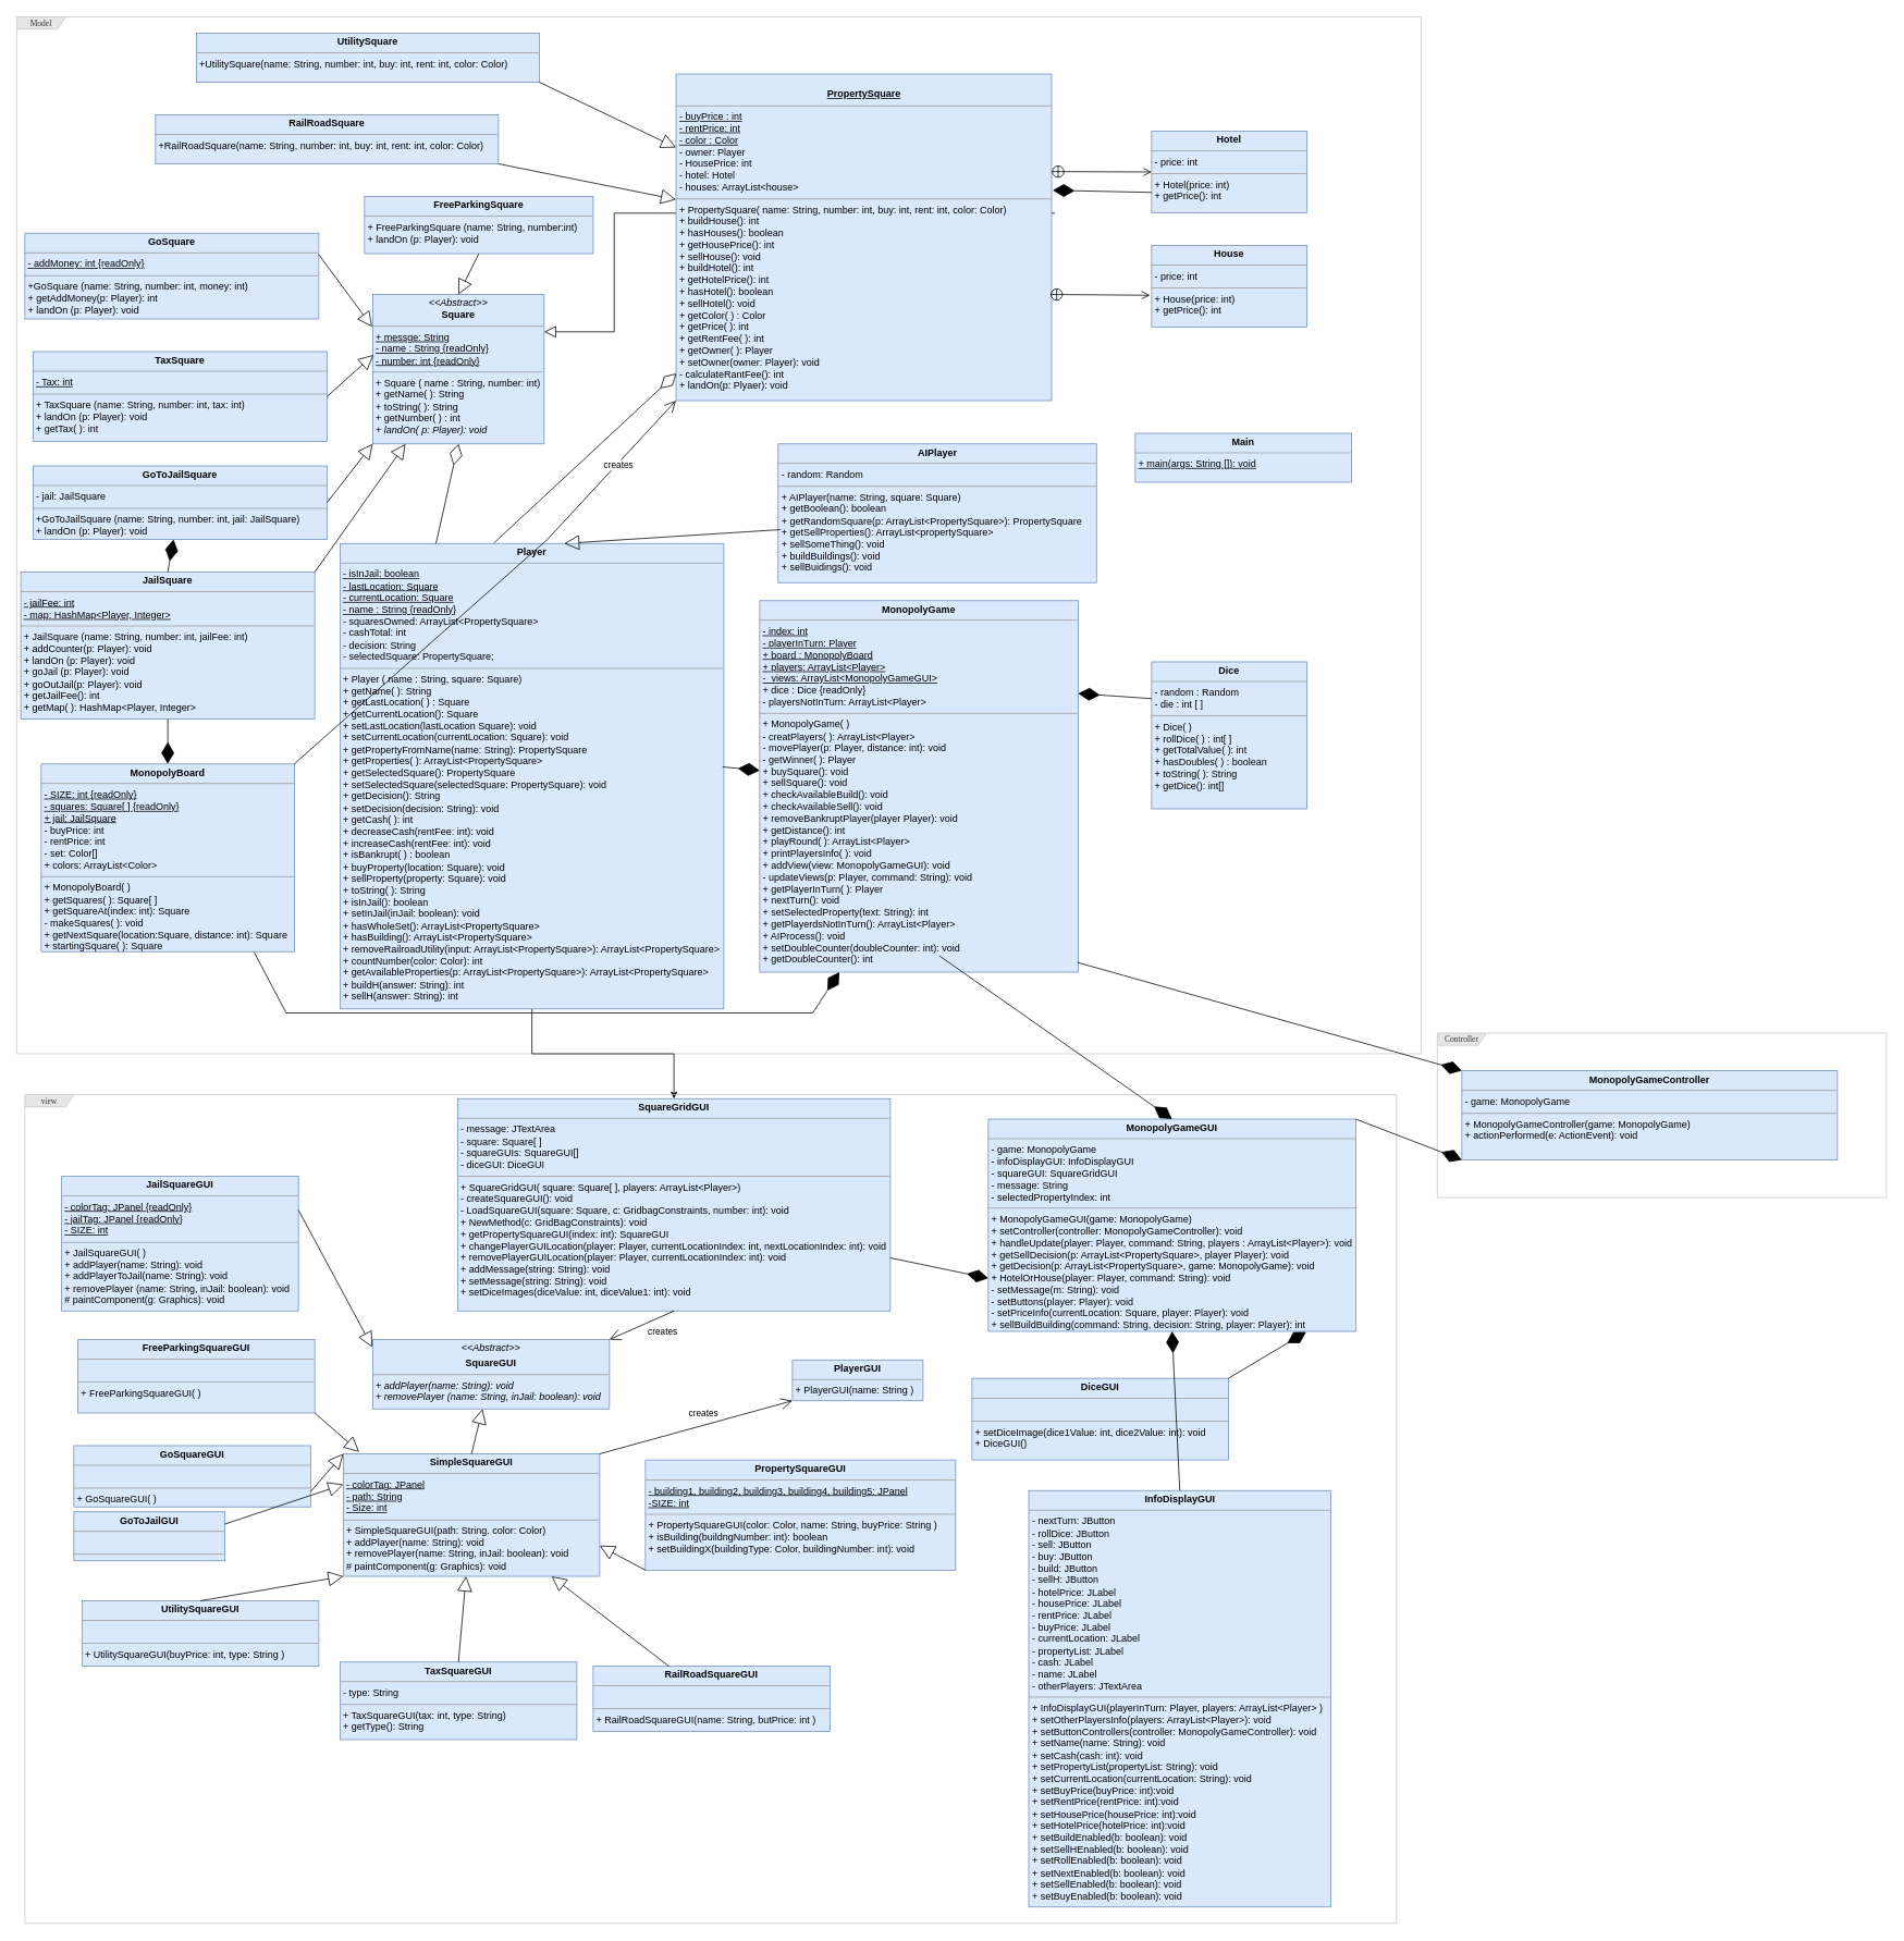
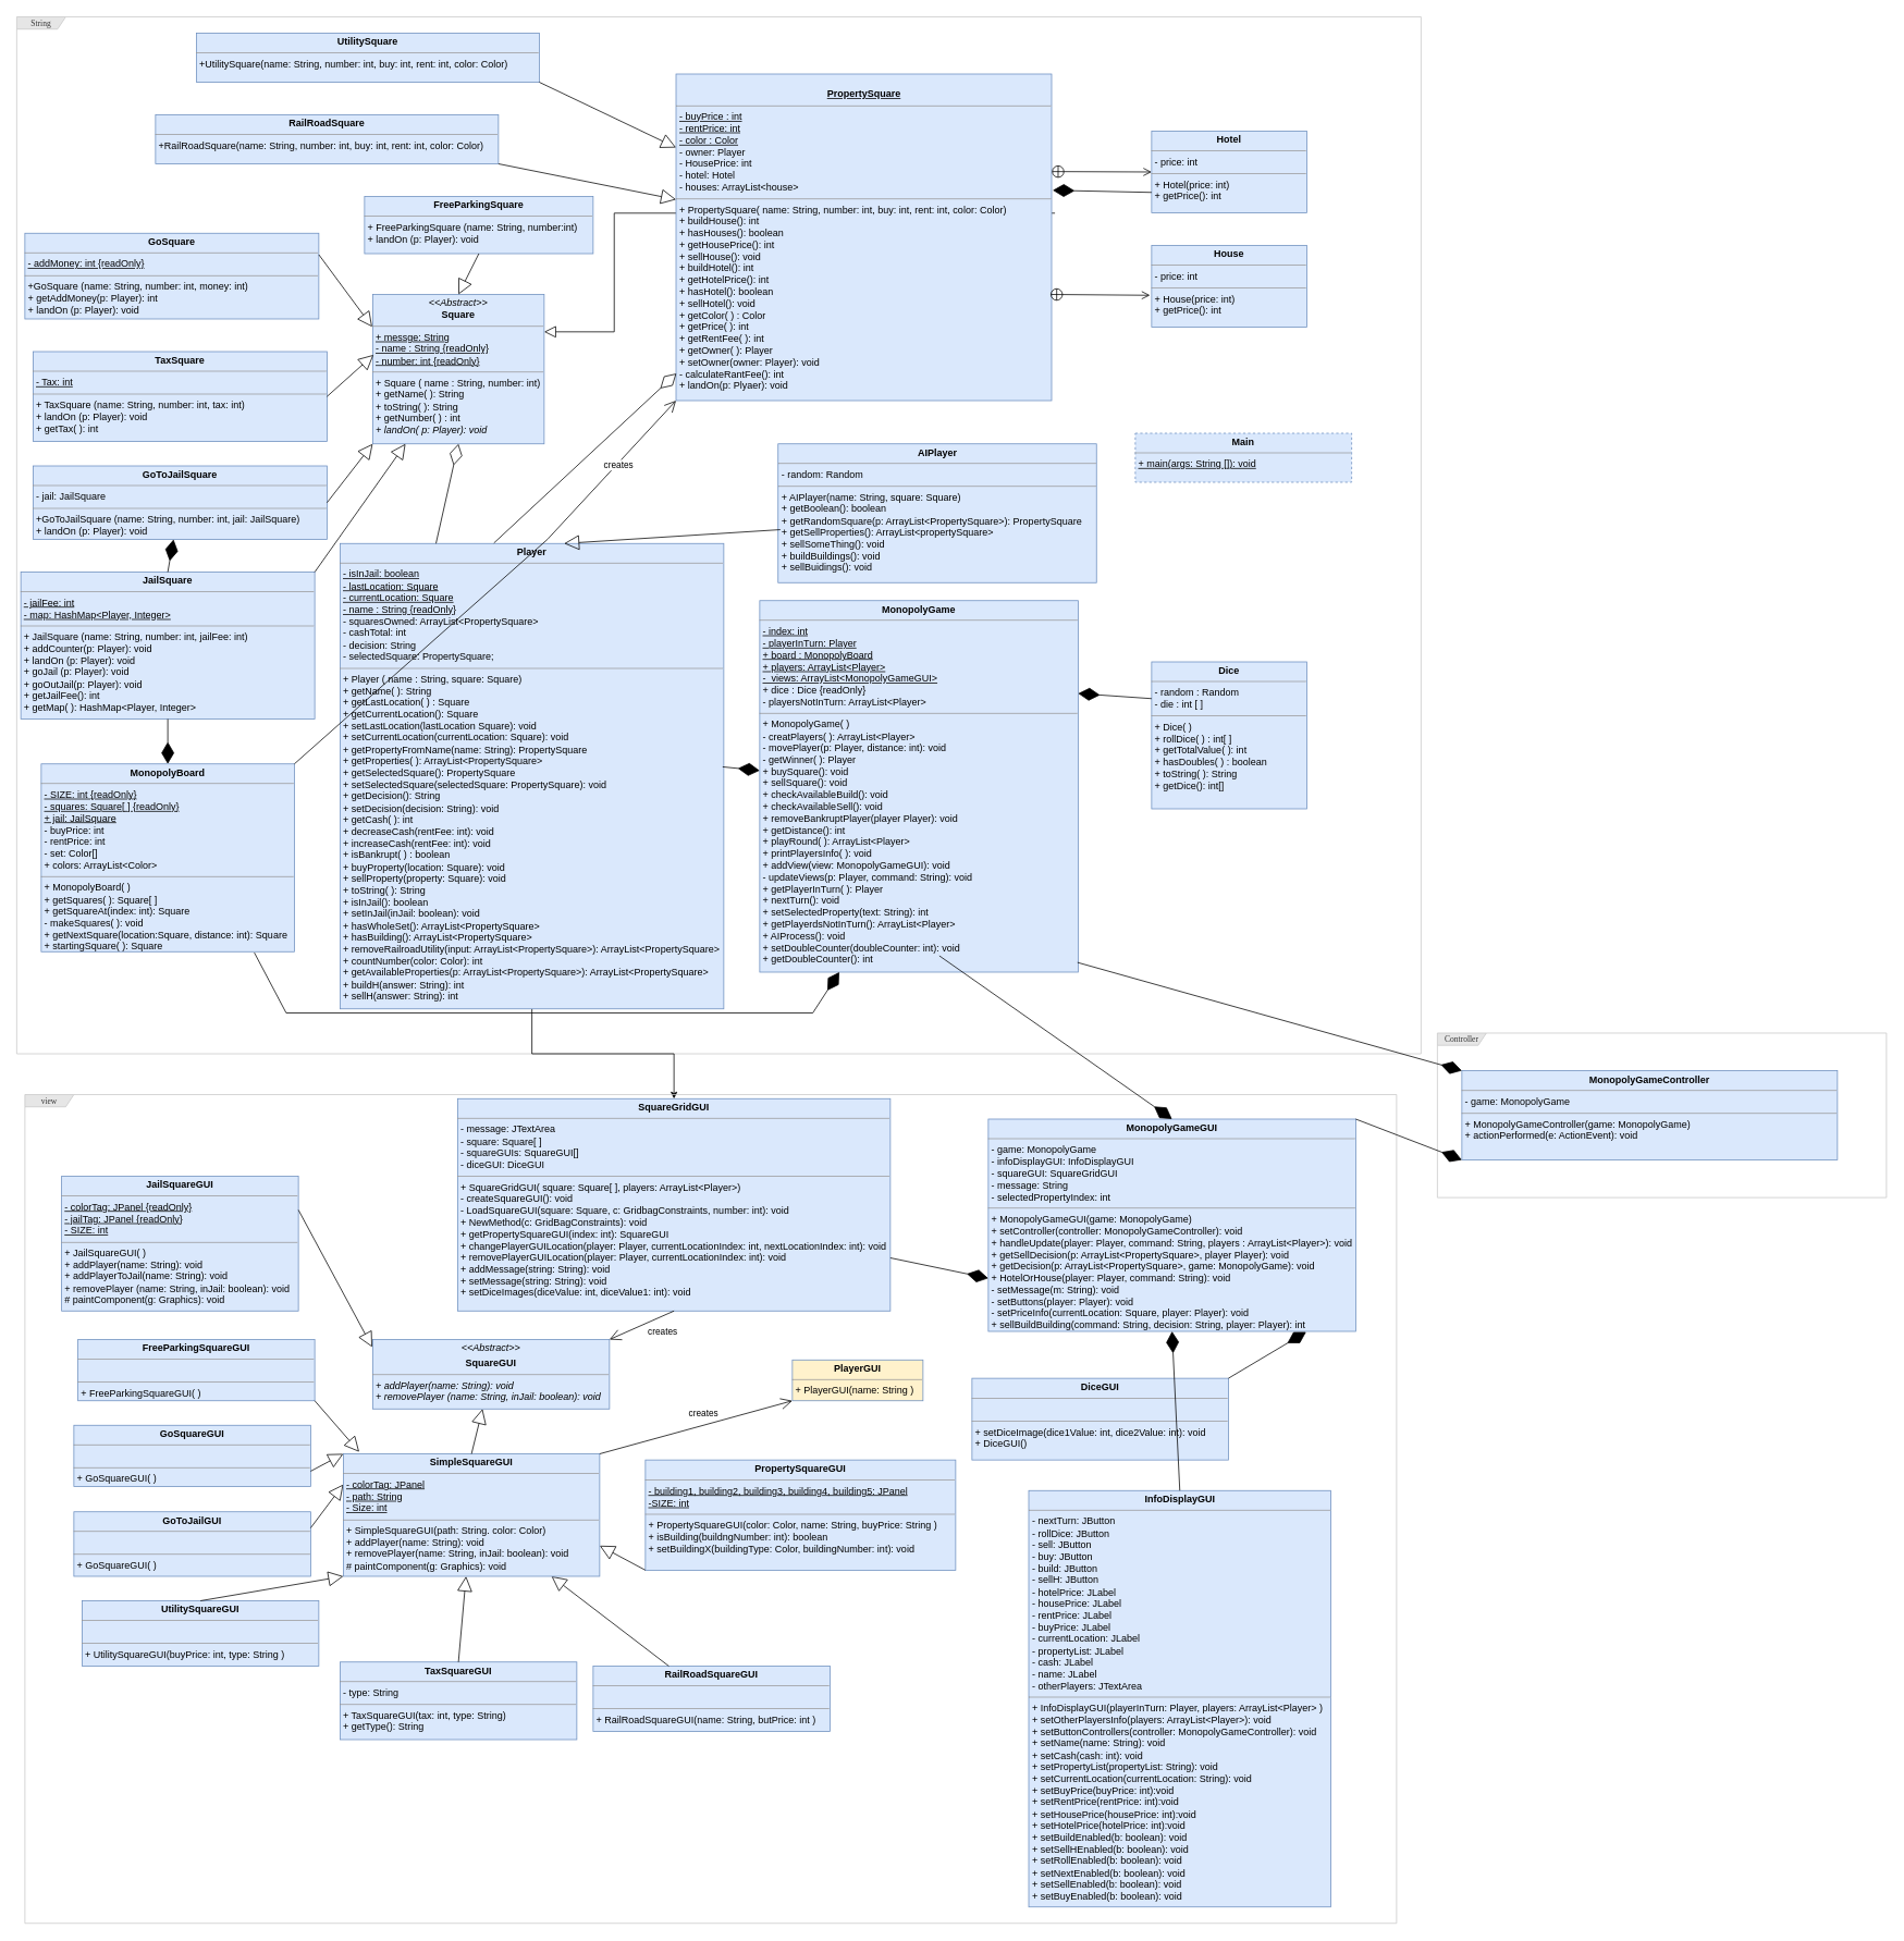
- <mxCell id="2" value="Model" style="shape=umlFrame;whiteSpace=wrap;html=1;rounded=0;shadow=0;comic=0;labelBackgroundColor=none;strokeWidth=1;fontFamily=Verdana;fontSize=10;align=center;fillColor=#E6E6E6;fontColor=#333333;strokeColor=#C9C9C9;width=60;height=15;" parent="1" vertex="1"><mxGeometry x="20" y="20" width="1720" height="1270" as="geometry" /></mxCell>
+ <mxCell id="2" value="String" style="shape=umlFrame;whiteSpace=wrap;html=1;rounded=0;shadow=0;comic=0;labelBackgroundColor=none;strokeWidth=1;fontFamily=Verdana;fontSize=10;align=center;fillColor=#E6E6E6;fontColor=#333333;strokeColor=#C9C9C9;width=60;height=15;" parent="1" vertex="1"><mxGeometry x="20" y="20" width="1720" height="1270" as="geometry" /></mxCell>
- <mxCell id="20" value="&lt;p style=&quot;margin: 0px ; margin-top: 4px ; text-align: center&quot;&gt;&lt;b&gt;Main&lt;/b&gt;&lt;br&gt;&lt;/p&gt;&lt;hr size=&quot;1&quot;&gt;&lt;p style=&quot;margin: 0px ; margin-left: 4px&quot;&gt;&lt;span&gt;&lt;u&gt;+ main(args: String []): void&lt;/u&gt;&lt;/span&gt;&lt;br&gt;&lt;/p&gt;" style="verticalAlign=top;align=left;overflow=fill;fontSize=12;fontFamily=Helvetica;html=1;fillColor=#dae8fc;strokeColor=#6c8ebf;" parent="1" vertex="1"><mxGeometry x="1390" y="530" width="265" height="60" as="geometry" /></mxCell>
+ <mxCell id="20" value="&lt;p style=&quot;margin: 0px ; margin-top: 4px ; text-align: center&quot;&gt;&lt;b&gt;Main&lt;/b&gt;&lt;br&gt;&lt;/p&gt;&lt;hr size=&quot;1&quot;&gt;&lt;p style=&quot;margin: 0px ; margin-left: 4px&quot;&gt;&lt;span&gt;&lt;u&gt;+ main(args: String []): void&lt;/u&gt;&lt;/span&gt;&lt;br&gt;&lt;/p&gt;" style="verticalAlign=top;align=left;overflow=fill;fontSize=12;fontFamily=Helvetica;html=1;fillColor=#dae8fc;strokeColor=#6c8ebf;dashed=1;" parent="1" vertex="1"><mxGeometry x="1390" y="530" width="265" height="60" as="geometry" /></mxCell>
- <mxCell id="34" value="&lt;p style=&quot;margin: 0px ; margin-top: 4px ; text-align: center&quot;&gt;&lt;b&gt;FreeParkingSquareGUI&lt;/b&gt;&lt;/p&gt;&lt;hr size=&quot;1&quot;&gt;&lt;p style=&quot;margin: 0px ; margin-left: 4px&quot;&gt;&lt;br&gt;&lt;/p&gt;&lt;hr size=&quot;1&quot;&gt;&lt;p style=&quot;margin: 0px ; margin-left: 4px&quot;&gt;+ FreeParkingSquareGUI( )&lt;/p&gt;" style="verticalAlign=top;align=left;overflow=fill;fontSize=12;fontFamily=Helvetica;html=1;fillColor=#dae8fc;strokeColor=#6c8ebf;" parent="1" vertex="1"><mxGeometry x="95" y="1640" width="290" height="90" as="geometry" /></mxCell>
+ <mxCell id="34" value="&lt;p style=&quot;margin: 0px ; margin-top: 4px ; text-align: center&quot;&gt;&lt;b&gt;FreeParkingSquareGUI&lt;/b&gt;&lt;/p&gt;&lt;hr size=&quot;1&quot;&gt;&lt;p style=&quot;margin: 0px ; margin-left: 4px&quot;&gt;&lt;br&gt;&lt;/p&gt;&lt;hr size=&quot;1&quot;&gt;&lt;p style=&quot;margin: 0px ; margin-left: 4px&quot;&gt;+ FreeParkingSquareGUI( )&lt;/p&gt;" style="verticalAlign=top;align=left;overflow=fill;fontSize=12;fontFamily=Helvetica;html=1;fillColor=#dae8fc;strokeColor=#6c8ebf;" parent="1" vertex="1"><mxGeometry x="95" y="1640" width="290" height="75" as="geometry" /></mxCell>
- <mxCell id="41" value="&lt;p style=&quot;margin: 0px ; margin-top: 4px ; text-align: center&quot;&gt;&lt;b&gt;PlayerGUI&lt;/b&gt;&lt;/p&gt;&lt;hr size=&quot;1&quot;&gt;&lt;p style=&quot;margin: 0px ; margin-left: 4px&quot;&gt;+ PlayerGUI(name: String )&lt;/p&gt;" style="verticalAlign=top;align=left;overflow=fill;fontSize=12;fontFamily=Helvetica;html=1;fillColor=#dae8fc;strokeColor=#6c8ebf;" parent="1" vertex="1"><mxGeometry x="970" y="1665" width="160" height="50" as="geometry" /></mxCell>
+ <mxCell id="41" value="&lt;p style=&quot;margin: 0px ; margin-top: 4px ; text-align: center&quot;&gt;&lt;b&gt;PlayerGUI&lt;/b&gt;&lt;/p&gt;&lt;hr size=&quot;1&quot;&gt;&lt;p style=&quot;margin: 0px ; margin-left: 4px&quot;&gt;+ PlayerGUI(name: String )&lt;/p&gt;" style="verticalAlign=top;align=left;overflow=fill;fontSize=12;fontFamily=Helvetica;html=1;fillColor=#fff2cc;strokeColor=#6c8ebf;" parent="1" vertex="1"><mxGeometry x="970" y="1665" width="160" height="50" as="geometry" /></mxCell>
- <mxCell id="35" value="&lt;p style=&quot;margin: 0px ; margin-top: 4px ; text-align: center&quot;&gt;&lt;b&gt;GoSquareGUI&lt;/b&gt;&lt;/p&gt;&lt;hr size=&quot;1&quot;&gt;&lt;p style=&quot;margin: 0px ; margin-left: 4px&quot;&gt;&lt;br&gt;&lt;/p&gt;&lt;hr size=&quot;1&quot;&gt;&lt;p style=&quot;margin: 0px ; margin-left: 4px&quot;&gt;+ GoSquareGUI( )&lt;/p&gt;&lt;p style=&quot;margin: 0px ; margin-left: 4px&quot;&gt;&lt;br&gt;&lt;/p&gt;" style="verticalAlign=top;align=left;overflow=fill;fontSize=12;fontFamily=Helvetica;html=1;fillColor=#dae8fc;strokeColor=#6c8ebf;" parent="1" vertex="1"><mxGeometry x="90" y="1770" width="290" height="75" as="geometry" /></mxCell>
+ <mxCell id="35" value="&lt;p style=&quot;margin: 0px ; margin-top: 4px ; text-align: center&quot;&gt;&lt;b&gt;GoSquareGUI&lt;/b&gt;&lt;/p&gt;&lt;hr size=&quot;1&quot;&gt;&lt;p style=&quot;margin: 0px ; margin-left: 4px&quot;&gt;&lt;br&gt;&lt;/p&gt;&lt;hr size=&quot;1&quot;&gt;&lt;p style=&quot;margin: 0px ; margin-left: 4px&quot;&gt;+ GoSquareGUI( )&lt;/p&gt;&lt;p style=&quot;margin: 0px ; margin-left: 4px&quot;&gt;&lt;br&gt;&lt;/p&gt;" style="verticalAlign=top;align=left;overflow=fill;fontSize=12;fontFamily=Helvetica;html=1;fillColor=#dae8fc;strokeColor=#6c8ebf;" parent="1" vertex="1"><mxGeometry x="90" y="1745" width="290" height="75" as="geometry" /></mxCell>
- <mxCell id="36" value="&lt;p style=&quot;margin: 0px ; margin-top: 4px ; text-align: center&quot;&gt;&lt;b&gt;GoToJailGUI&lt;/b&gt;&lt;/p&gt;&lt;hr size=&quot;1&quot;&gt;&lt;p style=&quot;margin: 0px ; margin-left: 4px&quot;&gt;&lt;br&gt;&lt;/p&gt;&lt;hr size=&quot;1&quot;&gt;&lt;p style=&quot;margin: 0px ; margin-left: 4px&quot;&gt;+ GoSquareGUI( )&lt;/p&gt;" style="verticalAlign=top;align=left;overflow=fill;fontSize=12;fontFamily=Helvetica;html=1;fillColor=#dae8fc;strokeColor=#6c8ebf;" parent="1" vertex="1"><mxGeometry x="90" y="1851" width="185" height="60" as="geometry" /></mxCell>
+ <mxCell id="36" value="&lt;p style=&quot;margin: 0px ; margin-top: 4px ; text-align: center&quot;&gt;&lt;b&gt;GoToJailGUI&lt;/b&gt;&lt;/p&gt;&lt;hr size=&quot;1&quot;&gt;&lt;p style=&quot;margin: 0px ; margin-left: 4px&quot;&gt;&lt;br&gt;&lt;/p&gt;&lt;hr size=&quot;1&quot;&gt;&lt;p style=&quot;margin: 0px ; margin-left: 4px&quot;&gt;+ GoSquareGUI( )&lt;/p&gt;" style="verticalAlign=top;align=left;overflow=fill;fontSize=12;fontFamily=Helvetica;html=1;fillColor=#dae8fc;strokeColor=#6c8ebf;" parent="1" vertex="1"><mxGeometry x="90" y="1851" width="290" height="79" as="geometry" /></mxCell>
